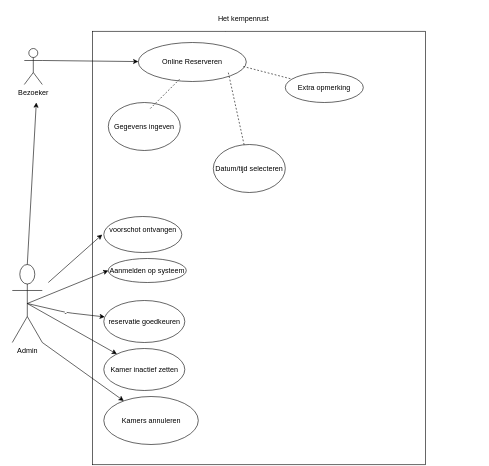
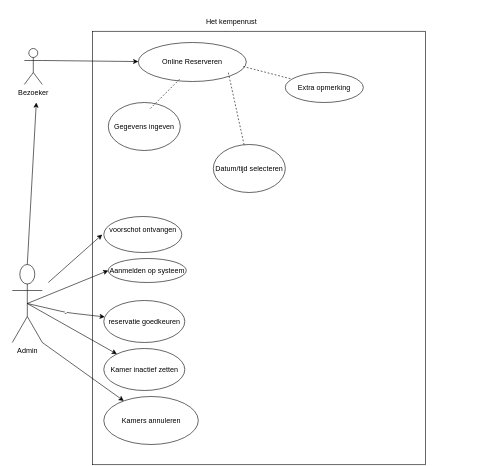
- <mxCell id="2" value="Het kempenrust" style="text;html=1;align=center;verticalAlign=middle;resizable=0;points=[];autosize=1;" parent="1" vertex="1"><mxGeometry x="355" y="20" width="100" height="20" as="geometry" /></mxCell>
+ <mxCell id="2" value="Het kempenrust" style="text;html=1;align=center;verticalAlign=middle;resizable=0;points=[];autosize=1;" parent="1" vertex="1"><mxGeometry x="335" y="25" width="100" height="20" as="geometry" /></mxCell>
